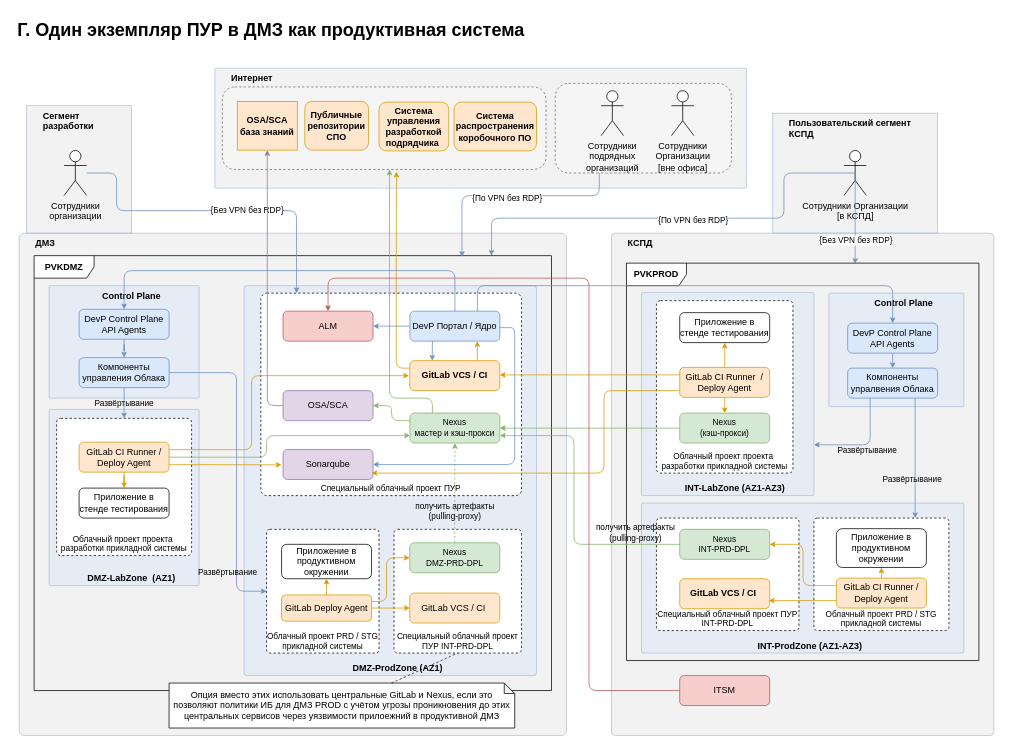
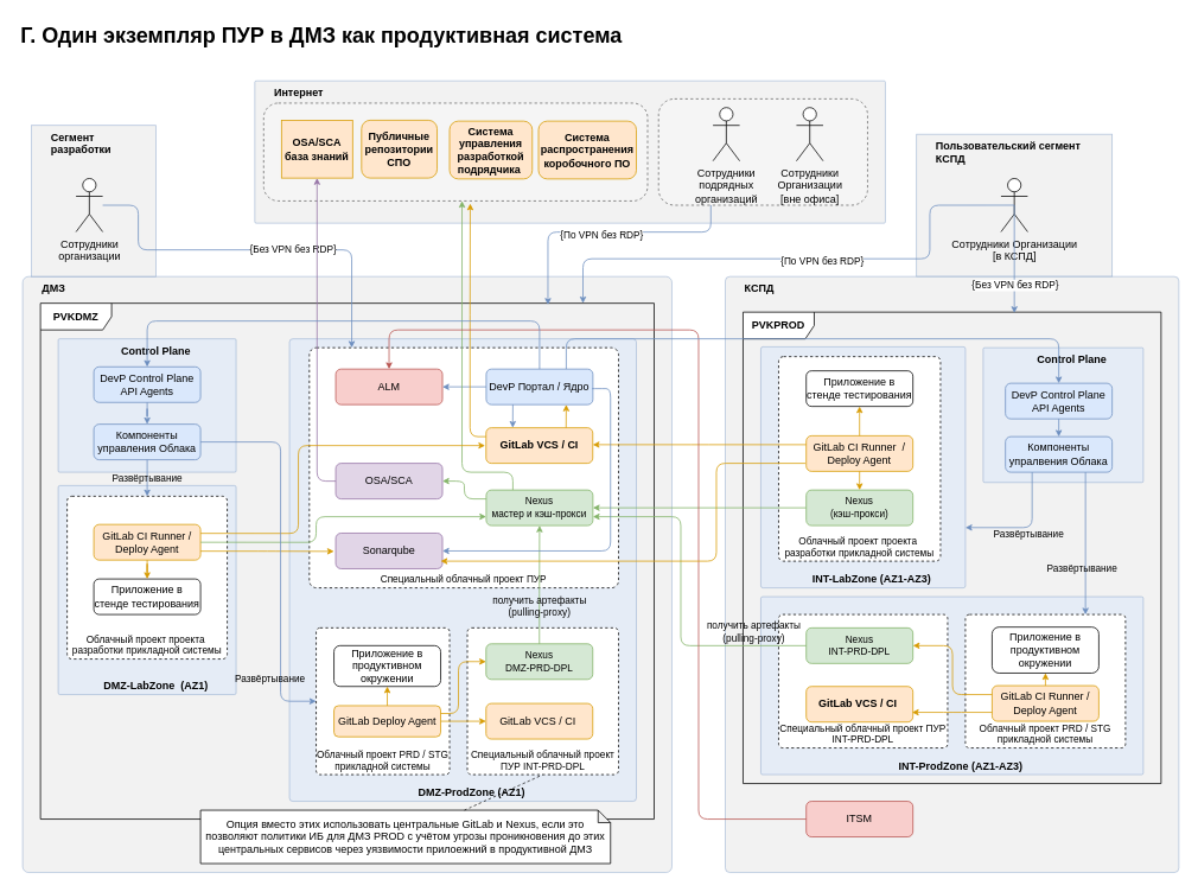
- <mxCell id="57" value="" style="edgeStyle=orthogonalEdgeStyle;rounded=1;orthogonalLoop=1;jettySize=auto;html=1;labelBackgroundColor=none;strokeWidth=1;fontSize=11;fillColor=#d5e8d4;strokeColor=#82b366;startSize=5;endSize=5;startArrow=none;startFill=0;exitX=0.5;exitY=0;exitDx=0;exitDy=0;dashed=1;" edge="1" parent="1" source="17" target="13"><mxGeometry relative="1" as="geometry"><mxPoint x="1185" y="759.99" as="sourcePoint" /><mxPoint x="1146" y="580" as="targetPoint" /></mxGeometry></mxCell>
+ <mxCell id="57" value="" style="edgeStyle=orthogonalEdgeStyle;rounded=1;orthogonalLoop=1;jettySize=auto;html=1;labelBackgroundColor=none;strokeWidth=1;fontSize=11;fillColor=#d5e8d4;strokeColor=#82b366;startSize=5;endSize=5;startArrow=none;startFill=0;exitX=0.5;exitY=0;exitDx=0;exitDy=0;" edge="1" parent="1" source="17" target="13"><mxGeometry relative="1" as="geometry"><mxPoint x="1185" y="759.99" as="sourcePoint" /><mxPoint x="1146" y="580" as="targetPoint" /></mxGeometry></mxCell>
